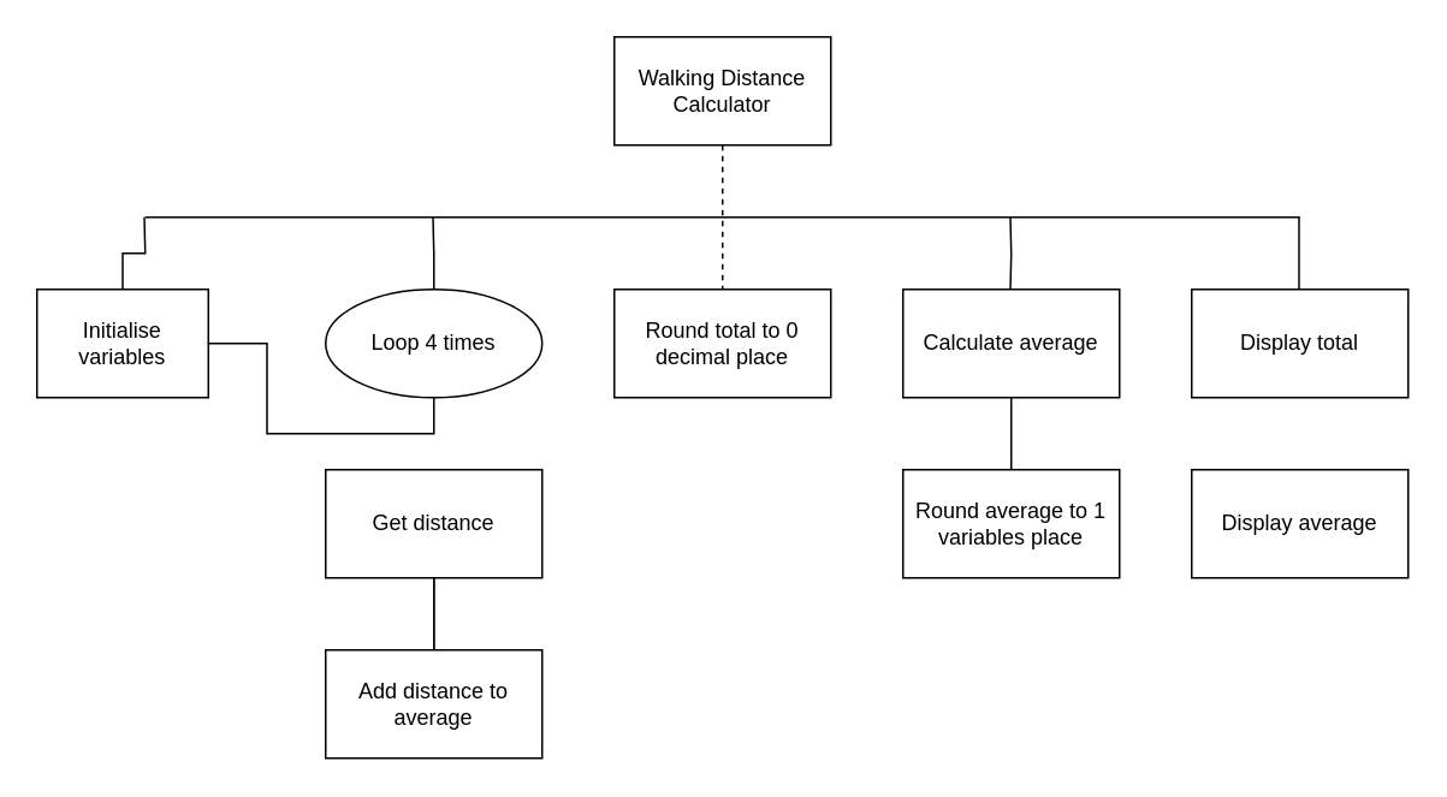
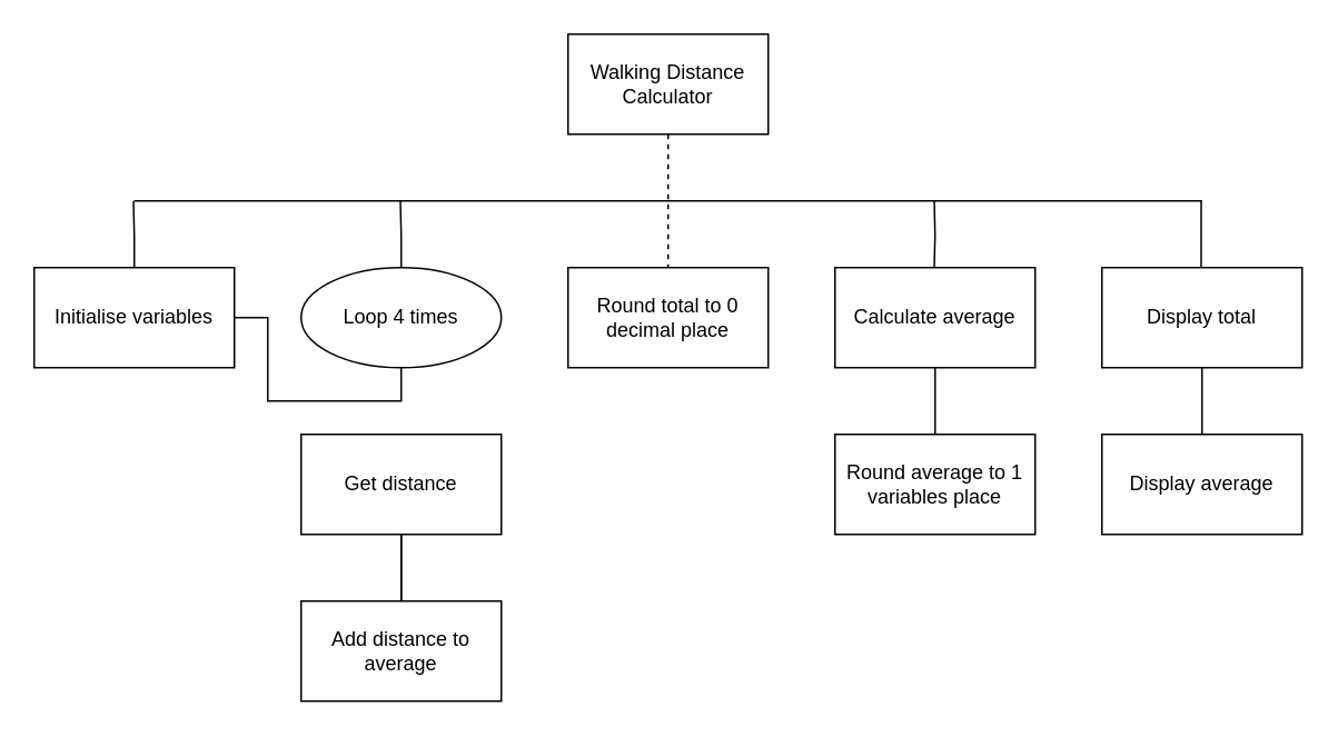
- <mxCell id="22" value="Initialise variables" style="rounded=0;whiteSpace=wrap;html=1;" parent="1" vertex="1"><mxGeometry x="20" y="160" width="95" height="60" as="geometry" /></mxCell>
+ <mxCell id="22" value="Initialise variables" style="rounded=0;whiteSpace=wrap;html=1;" parent="1" vertex="1"><mxGeometry x="20" y="160" width="120" height="60" as="geometry" /></mxCell>
+ <mxCell id="18" style="edgeStyle=orthogonalEdgeStyle;rounded=0;orthogonalLoop=1;jettySize=auto;html=1;exitX=0.5;exitY=0;exitDx=0;exitDy=0;entryX=0.5;entryY=1;entryDx=0;entryDy=0;endArrow=none;endFill=0;" parent="1" source="19" target="17" edge="1"><mxGeometry relative="1" as="geometry" /></mxCell>
